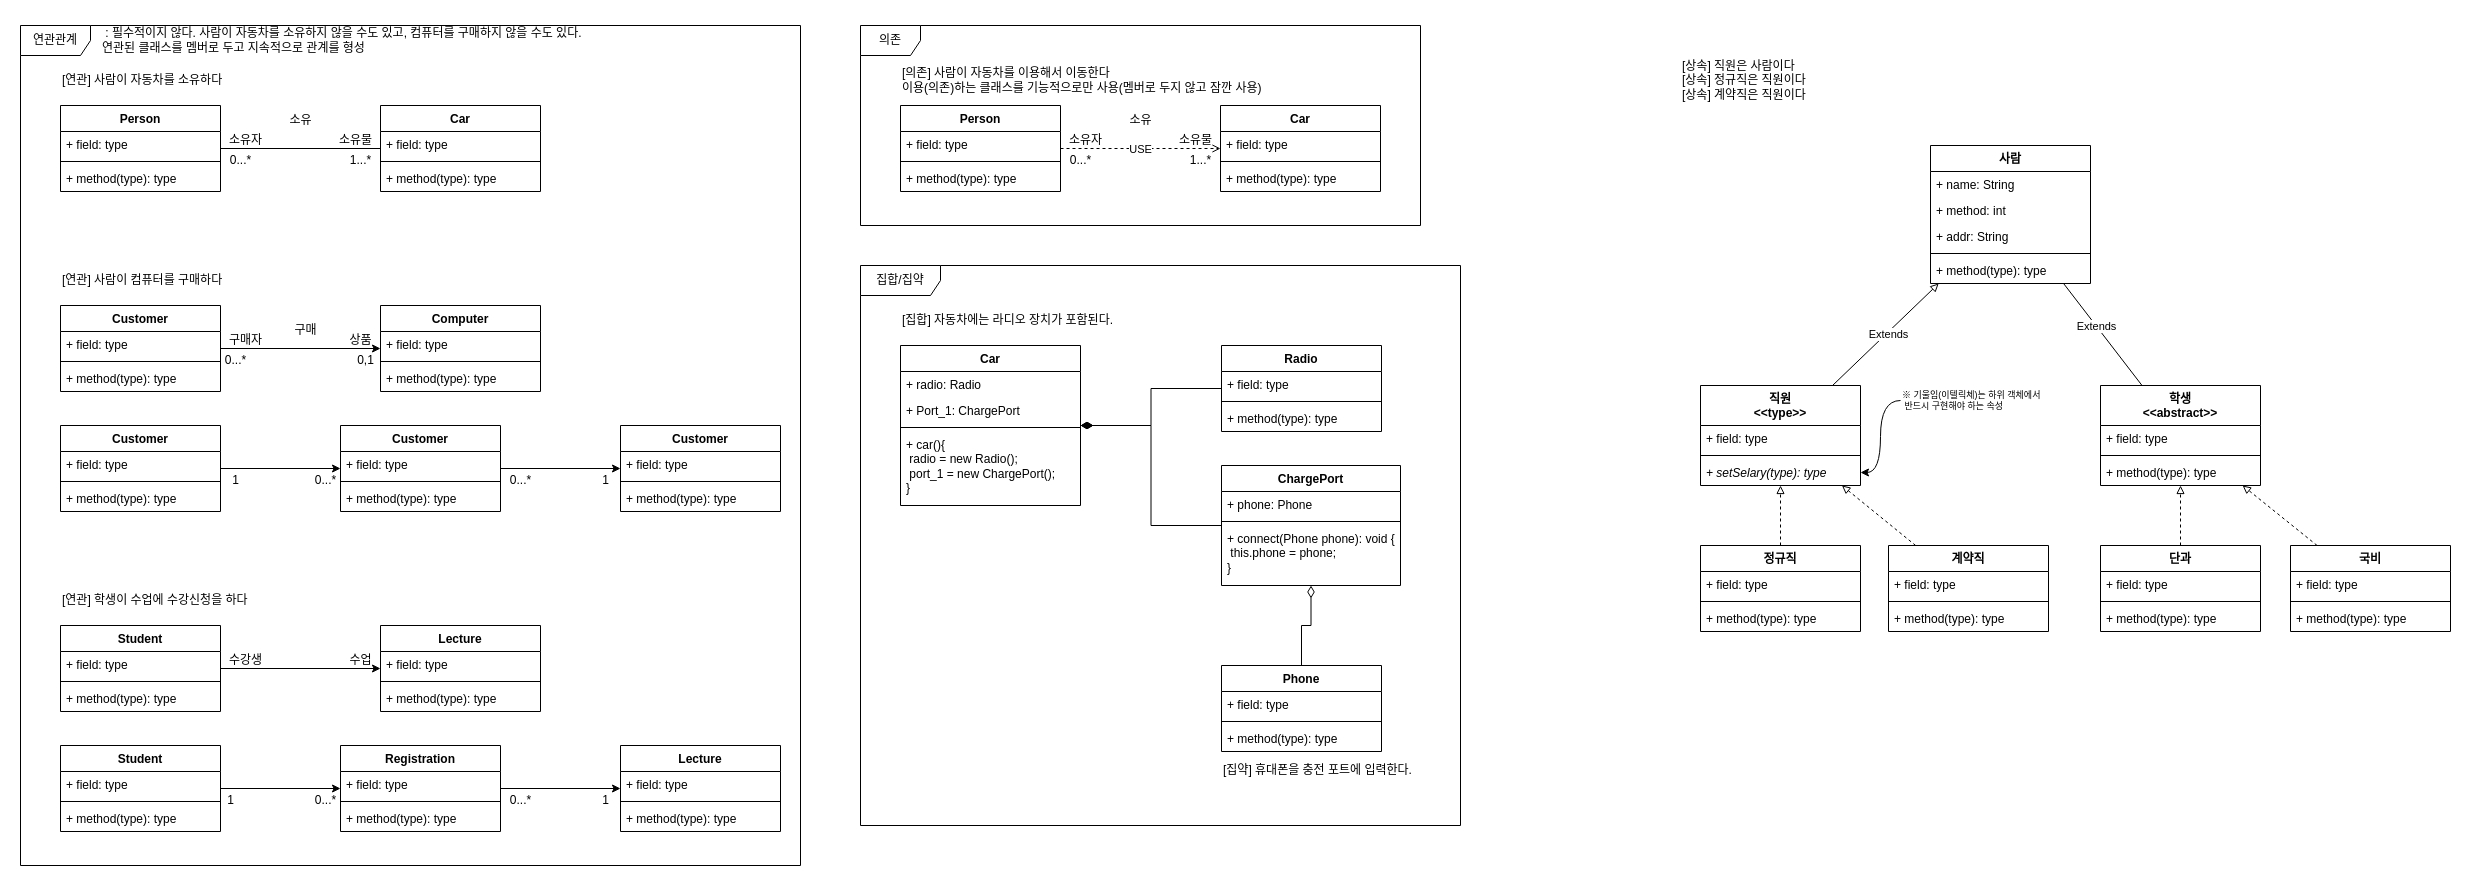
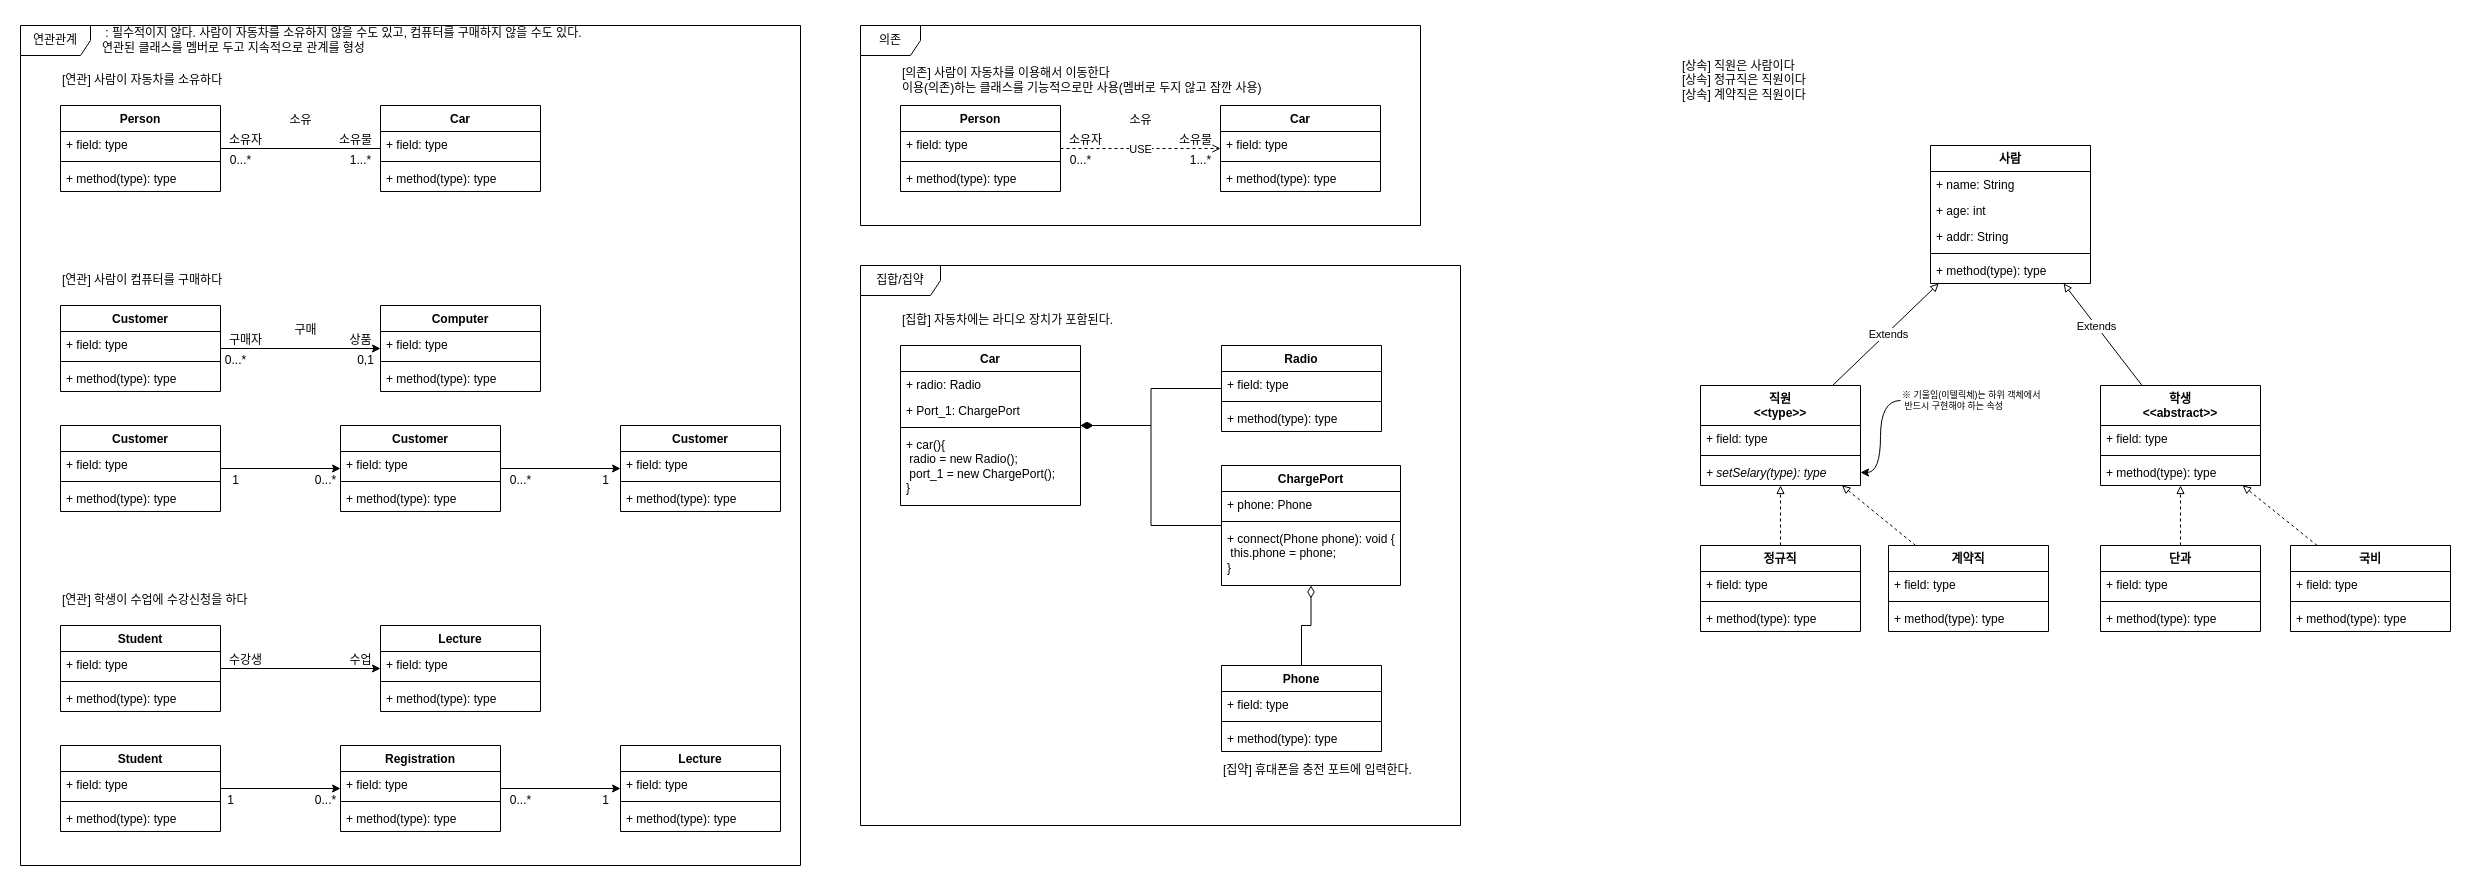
- <mxCell id="125" value="+ method: int" style="text;strokeColor=none;fillColor=none;align=left;verticalAlign=top;spacingLeft=4;spacingRight=4;overflow=hidden;rotatable=0;points=[[0,0.5],[1,0.5]];portConstraint=eastwest;whiteSpace=wrap;html=1;" vertex="1" parent="123"><mxGeometry y="52" width="160" height="26" as="geometry" /></mxCell>
+ <mxCell id="125" value="+ age: int" style="text;strokeColor=none;fillColor=none;align=left;verticalAlign=top;spacingLeft=4;spacingRight=4;overflow=hidden;rotatable=0;points=[[0,0.5],[1,0.5]];portConstraint=eastwest;whiteSpace=wrap;html=1;" vertex="1" parent="123"><mxGeometry y="52" width="160" height="26" as="geometry" /></mxCell>
- <mxCell id="147" style="rounded=0;orthogonalLoop=1;jettySize=auto;html=1;endArrow=none;endFill=0;" edge="1" parent="1" source="149" target="123"><mxGeometry relative="1" as="geometry" /></mxCell>
+ <mxCell id="147" style="rounded=0;orthogonalLoop=1;jettySize=auto;html=1;endArrow=block;endFill=0;" edge="1" parent="1" source="149" target="123"><mxGeometry relative="1" as="geometry" /></mxCell>
